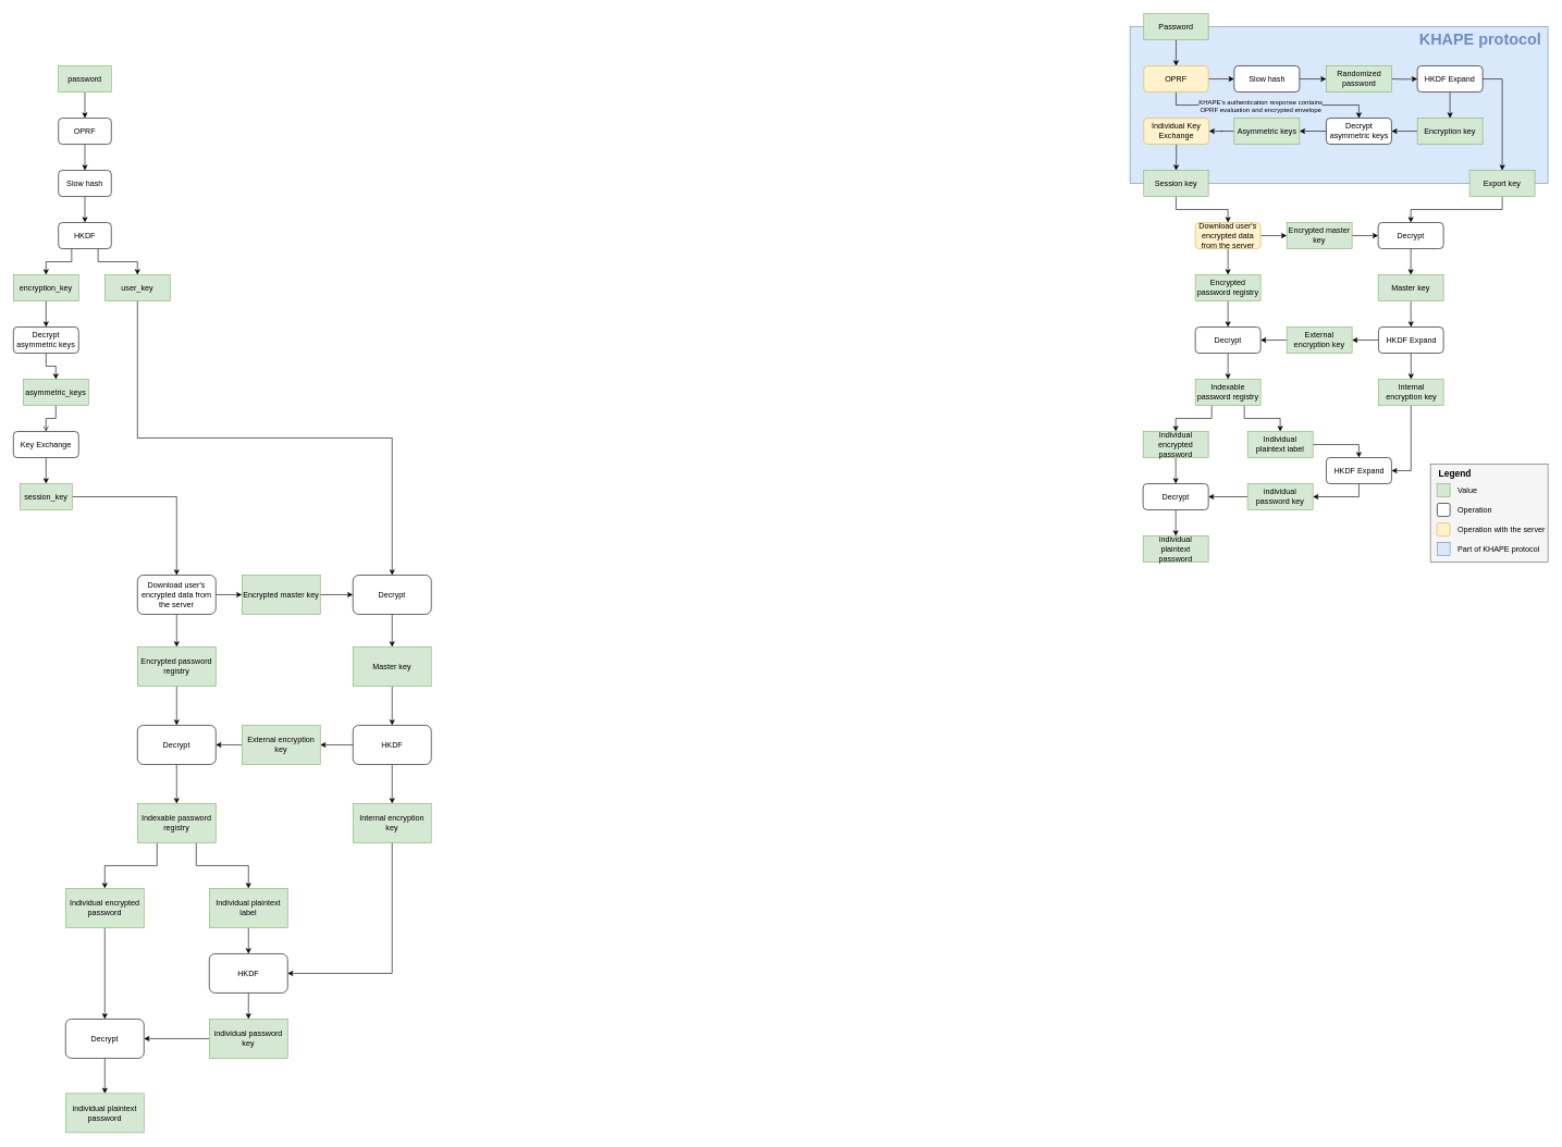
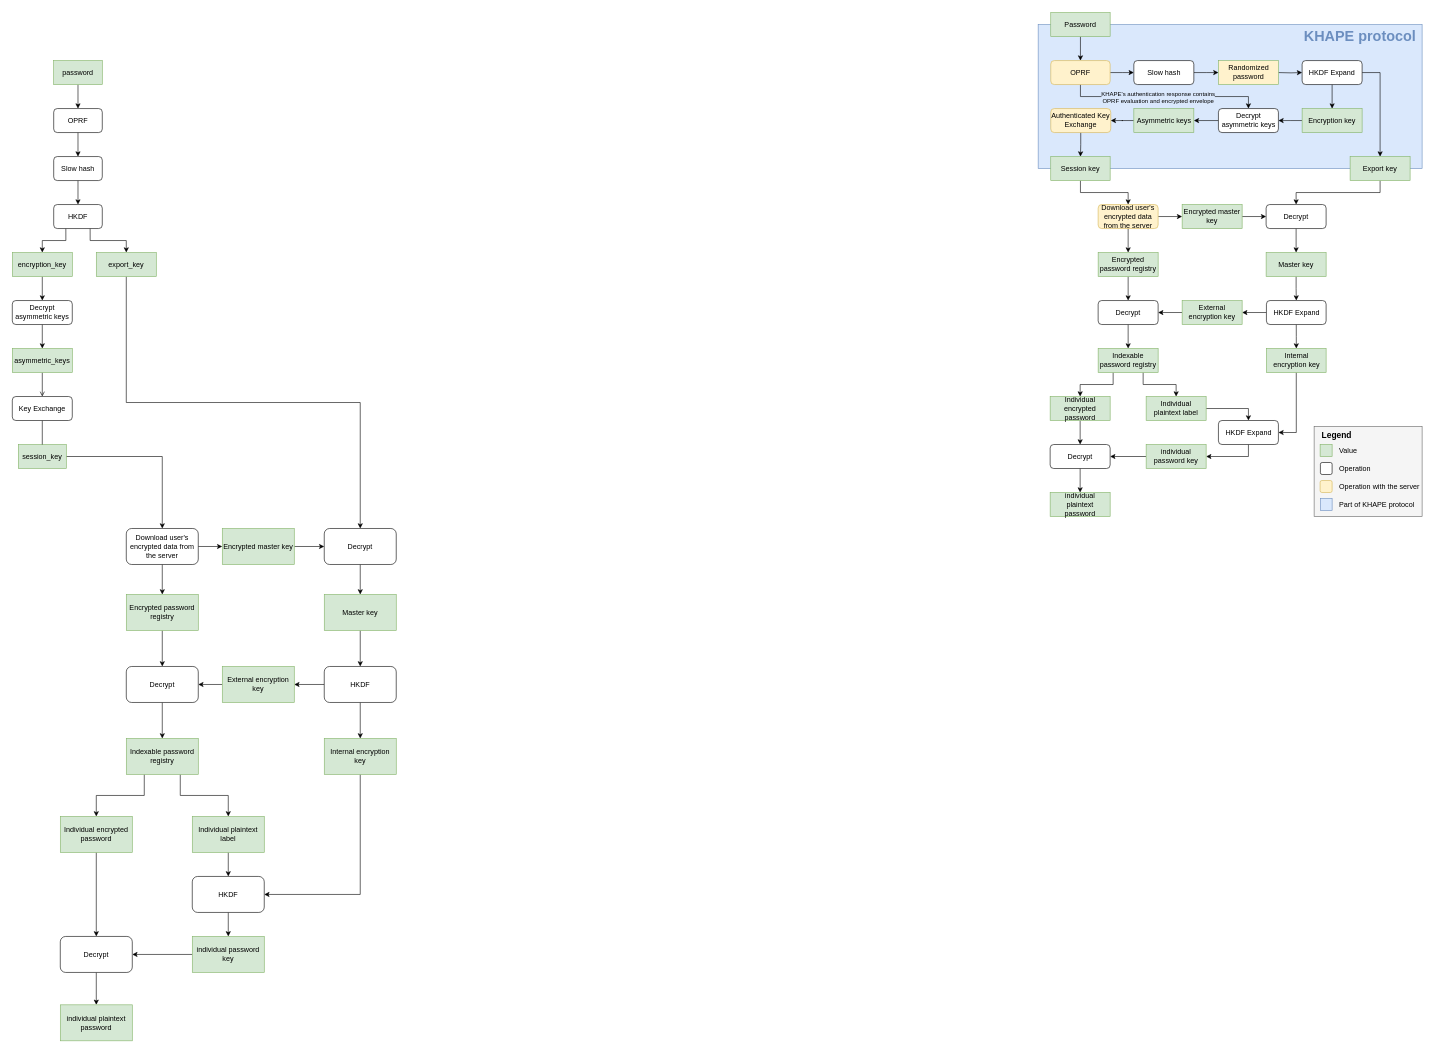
- <mxCell id="127" value="Randomized password" style="rounded=0;whiteSpace=wrap;html=1;fillColor=#d5e8d4;strokeColor=#82b366;" vertex="1" parent="1"><mxGeometry x="2030.5" y="100" width="100" height="40" as="geometry" /></mxCell>
+ <mxCell id="127" value="Randomized password" style="rounded=0;whiteSpace=wrap;html=1;fillColor=#fff2cc;strokeColor=#82b366;" vertex="1" parent="1"><mxGeometry x="2030.5" y="100" width="100" height="40" as="geometry" /></mxCell>
- <mxCell id="79" value="Individual Key Exchange" style="rounded=1;whiteSpace=wrap;html=1;fillColor=#fff2cc;strokeColor=#d6b656;" vertex="1" parent="1"><mxGeometry x="1751" y="180" width="100" height="40" as="geometry" /></mxCell>
+ <mxCell id="79" value="Authenticated Key Exchange" style="rounded=1;whiteSpace=wrap;html=1;fillColor=#fff2cc;strokeColor=#d6b656;" vertex="1" parent="1"><mxGeometry x="1751" y="180" width="100" height="40" as="geometry" /></mxCell>
- <mxCell id="15" value="user_key" style="rounded=0;whiteSpace=wrap;html=1;fillColor=#d5e8d4;strokeColor=#82b366;" parent="1" vertex="1"><mxGeometry x="160" y="420" width="100" height="40" as="geometry" /></mxCell>
+ <mxCell id="15" value="export_key" style="rounded=0;whiteSpace=wrap;html=1;fillColor=#d5e8d4;strokeColor=#82b366;" parent="1" vertex="1"><mxGeometry x="160" y="420" width="100" height="40" as="geometry" /></mxCell>
- <mxCell id="28" value="asymmetric_keys" style="rounded=0;whiteSpace=wrap;html=1;fillColor=#d5e8d4;strokeColor=#82b366;" parent="1" vertex="1"><mxGeometry x="35" y="580" width="100" height="40" as="geometry" /></mxCell>
+ <mxCell id="28" value="asymmetric_keys" style="rounded=0;whiteSpace=wrap;html=1;fillColor=#d5e8d4;strokeColor=#82b366;" parent="1" vertex="1"><mxGeometry x="20" y="580" width="100" height="40" as="geometry" /></mxCell>
- <mxCell id="29" style="edgeStyle=orthogonalEdgeStyle;rounded=0;orthogonalLoop=1;jettySize=auto;html=1;exitX=0.5;exitY=1;exitDx=0;exitDy=0;" parent="1" source="30" target="17" edge="1"><mxGeometry relative="1" as="geometry" /></mxCell>
+ <mxCell id="29" style="edgeStyle=orthogonalEdgeStyle;rounded=0;orthogonalLoop=1;jettySize=auto;html=1;exitX=0.5;exitY=1;exitDx=0;exitDy=0;endArrow=none;" parent="1" source="30" target="17" edge="1"><mxGeometry relative="1" as="geometry" /></mxCell>
